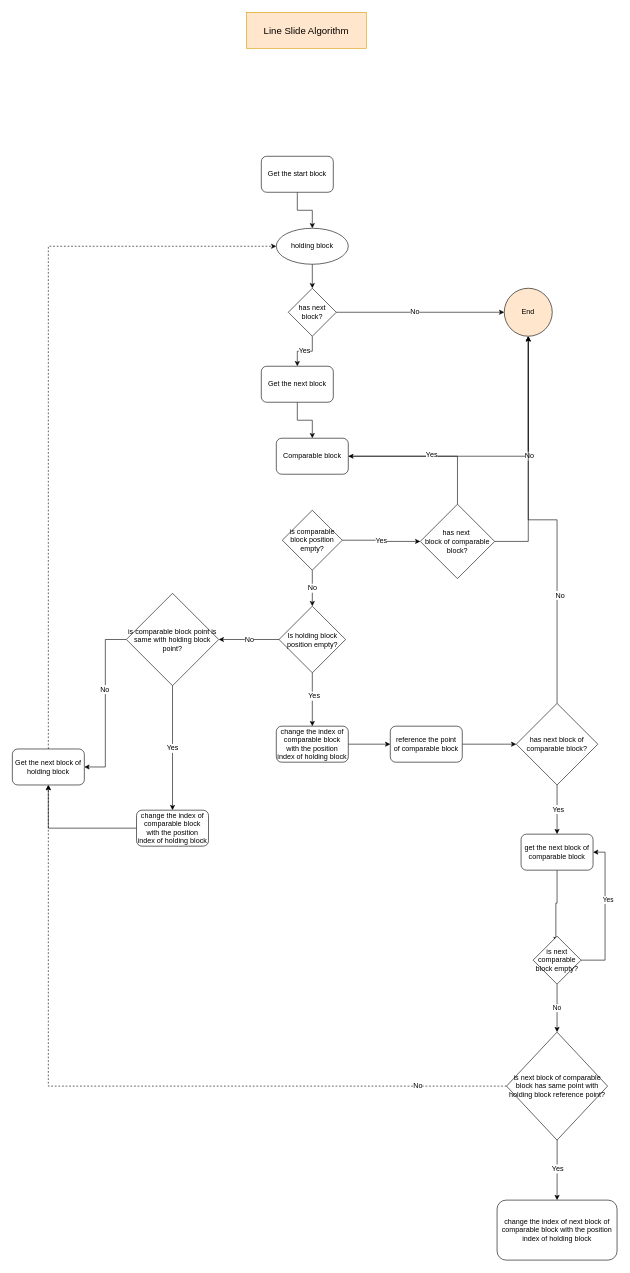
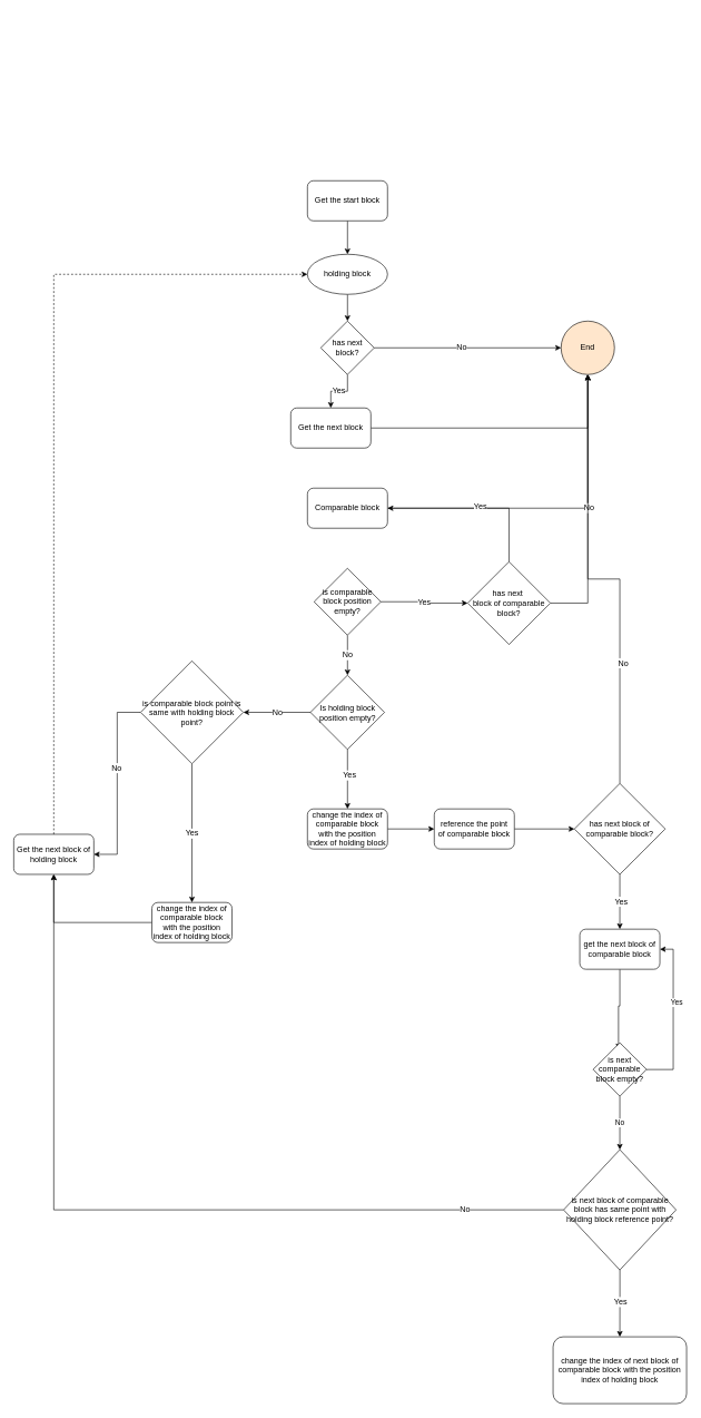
- <mxCell id="52" value="Line Slide Algorithm" style="text;html=1;strokeColor=#d79b00;fillColor=#ffe6cc;align=center;verticalAlign=middle;whiteSpace=wrap;rounded=0;fontSize=16;" parent="1" vertex="1"><mxGeometry x="410" y="20" width="200" height="60" as="geometry" /></mxCell>
- <mxCell id="3" value="Get the start block" style="rounded=1;whiteSpace=wrap;html=1;fontSize=12;" parent="1" vertex="1"><mxGeometry x="435" y="260" width="120" height="60" as="geometry" /></mxCell>
+ <mxCell id="3" value="Get the start block" style="rounded=1;whiteSpace=wrap;html=1;fontSize=12;" parent="1" vertex="1"><mxGeometry x="460" y="270" width="120" height="60" as="geometry" /></mxCell>
- <mxCell id="11" style="edgeStyle=orthogonalEdgeStyle;rounded=0;orthogonalLoop=1;jettySize=auto;html=1;fontSize=12;" parent="1" source="12" target="14" edge="1"><mxGeometry relative="1" as="geometry" /></mxCell>
+ <mxCell id="11" style="edgeStyle=orthogonalEdgeStyle;rounded=0;orthogonalLoop=1;jettySize=auto;html=1;fontSize=12;" parent="1" source="12" target="10" edge="1"><mxGeometry relative="1" as="geometry" /></mxCell>
- <mxCell id="40" style="edgeStyle=orthogonalEdgeStyle;rounded=0;orthogonalLoop=1;jettySize=auto;html=1;entryX=0.5;entryY=1;entryDx=0;entryDy=0;fontSize=12;dashed=1;" parent="1" source="42" target="45" edge="1"><mxGeometry relative="1" as="geometry" /></mxCell>
+ <mxCell id="40" style="edgeStyle=orthogonalEdgeStyle;rounded=0;orthogonalLoop=1;jettySize=auto;html=1;entryX=0.5;entryY=1;entryDx=0;entryDy=0;fontSize=12;" parent="1" source="42" target="45" edge="1"><mxGeometry relative="1" as="geometry" /></mxCell>
